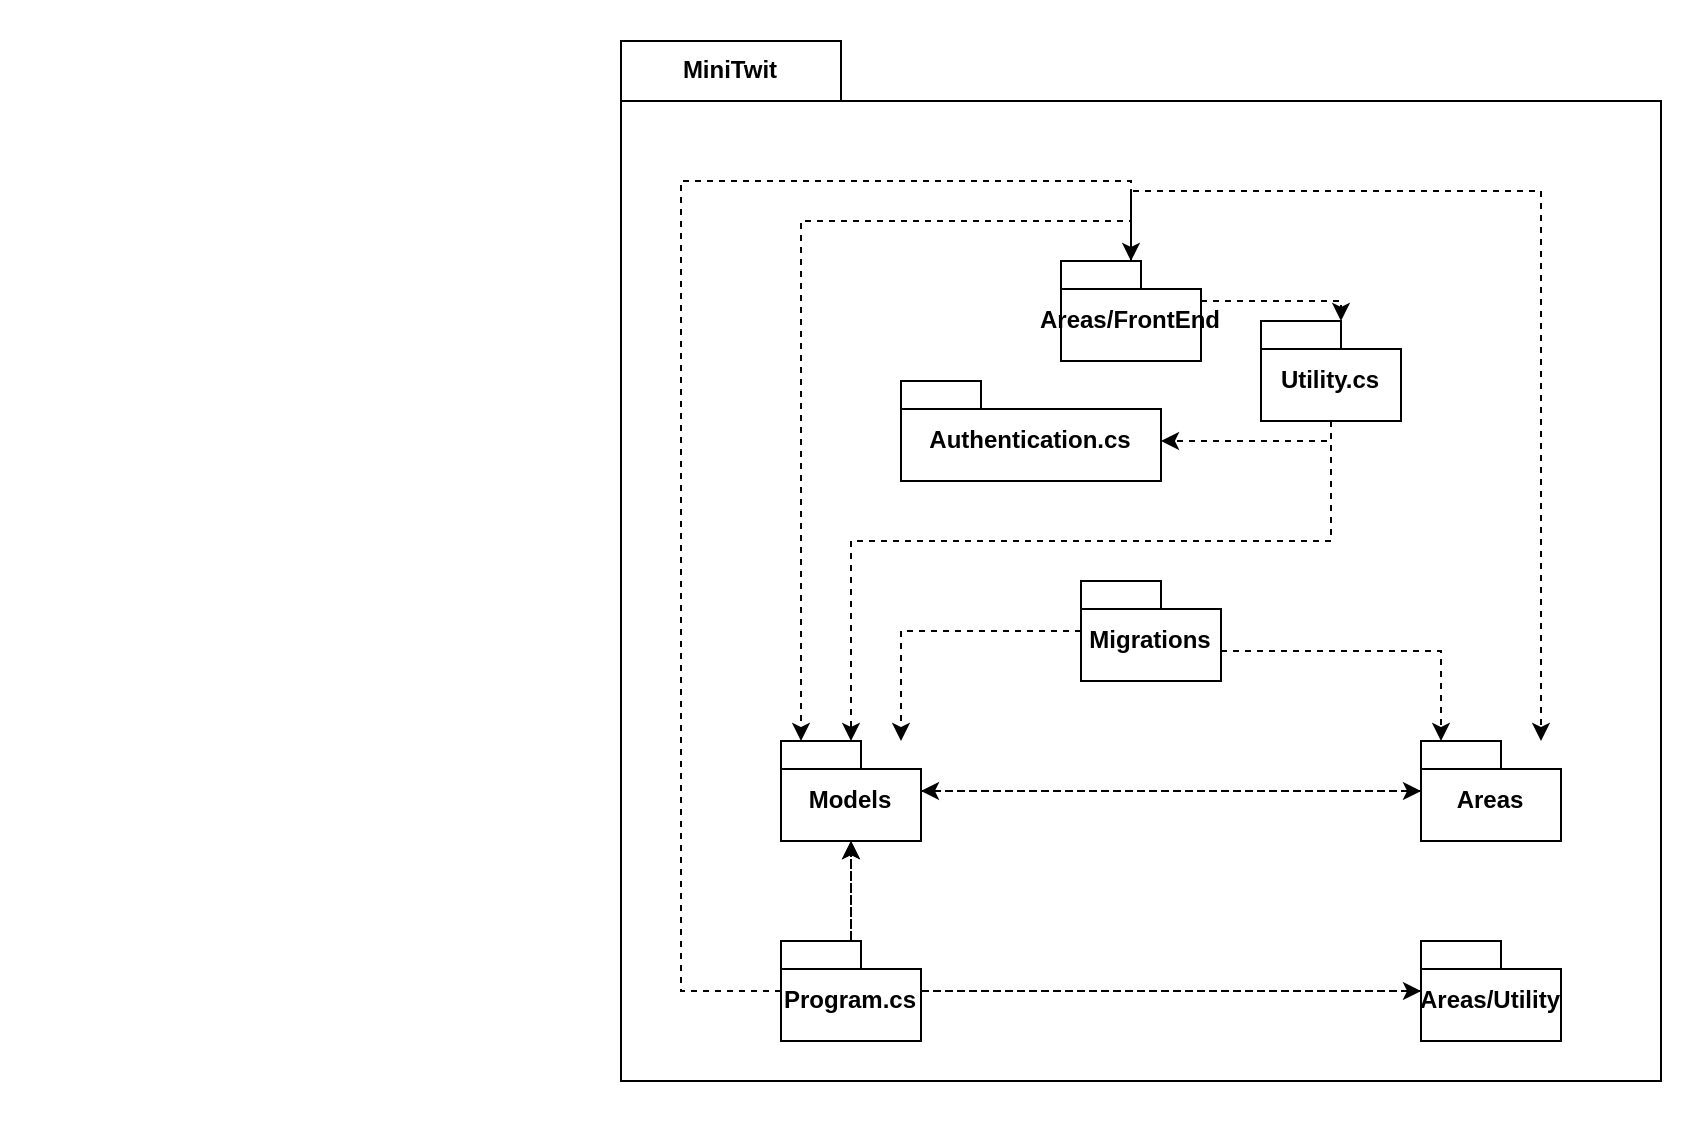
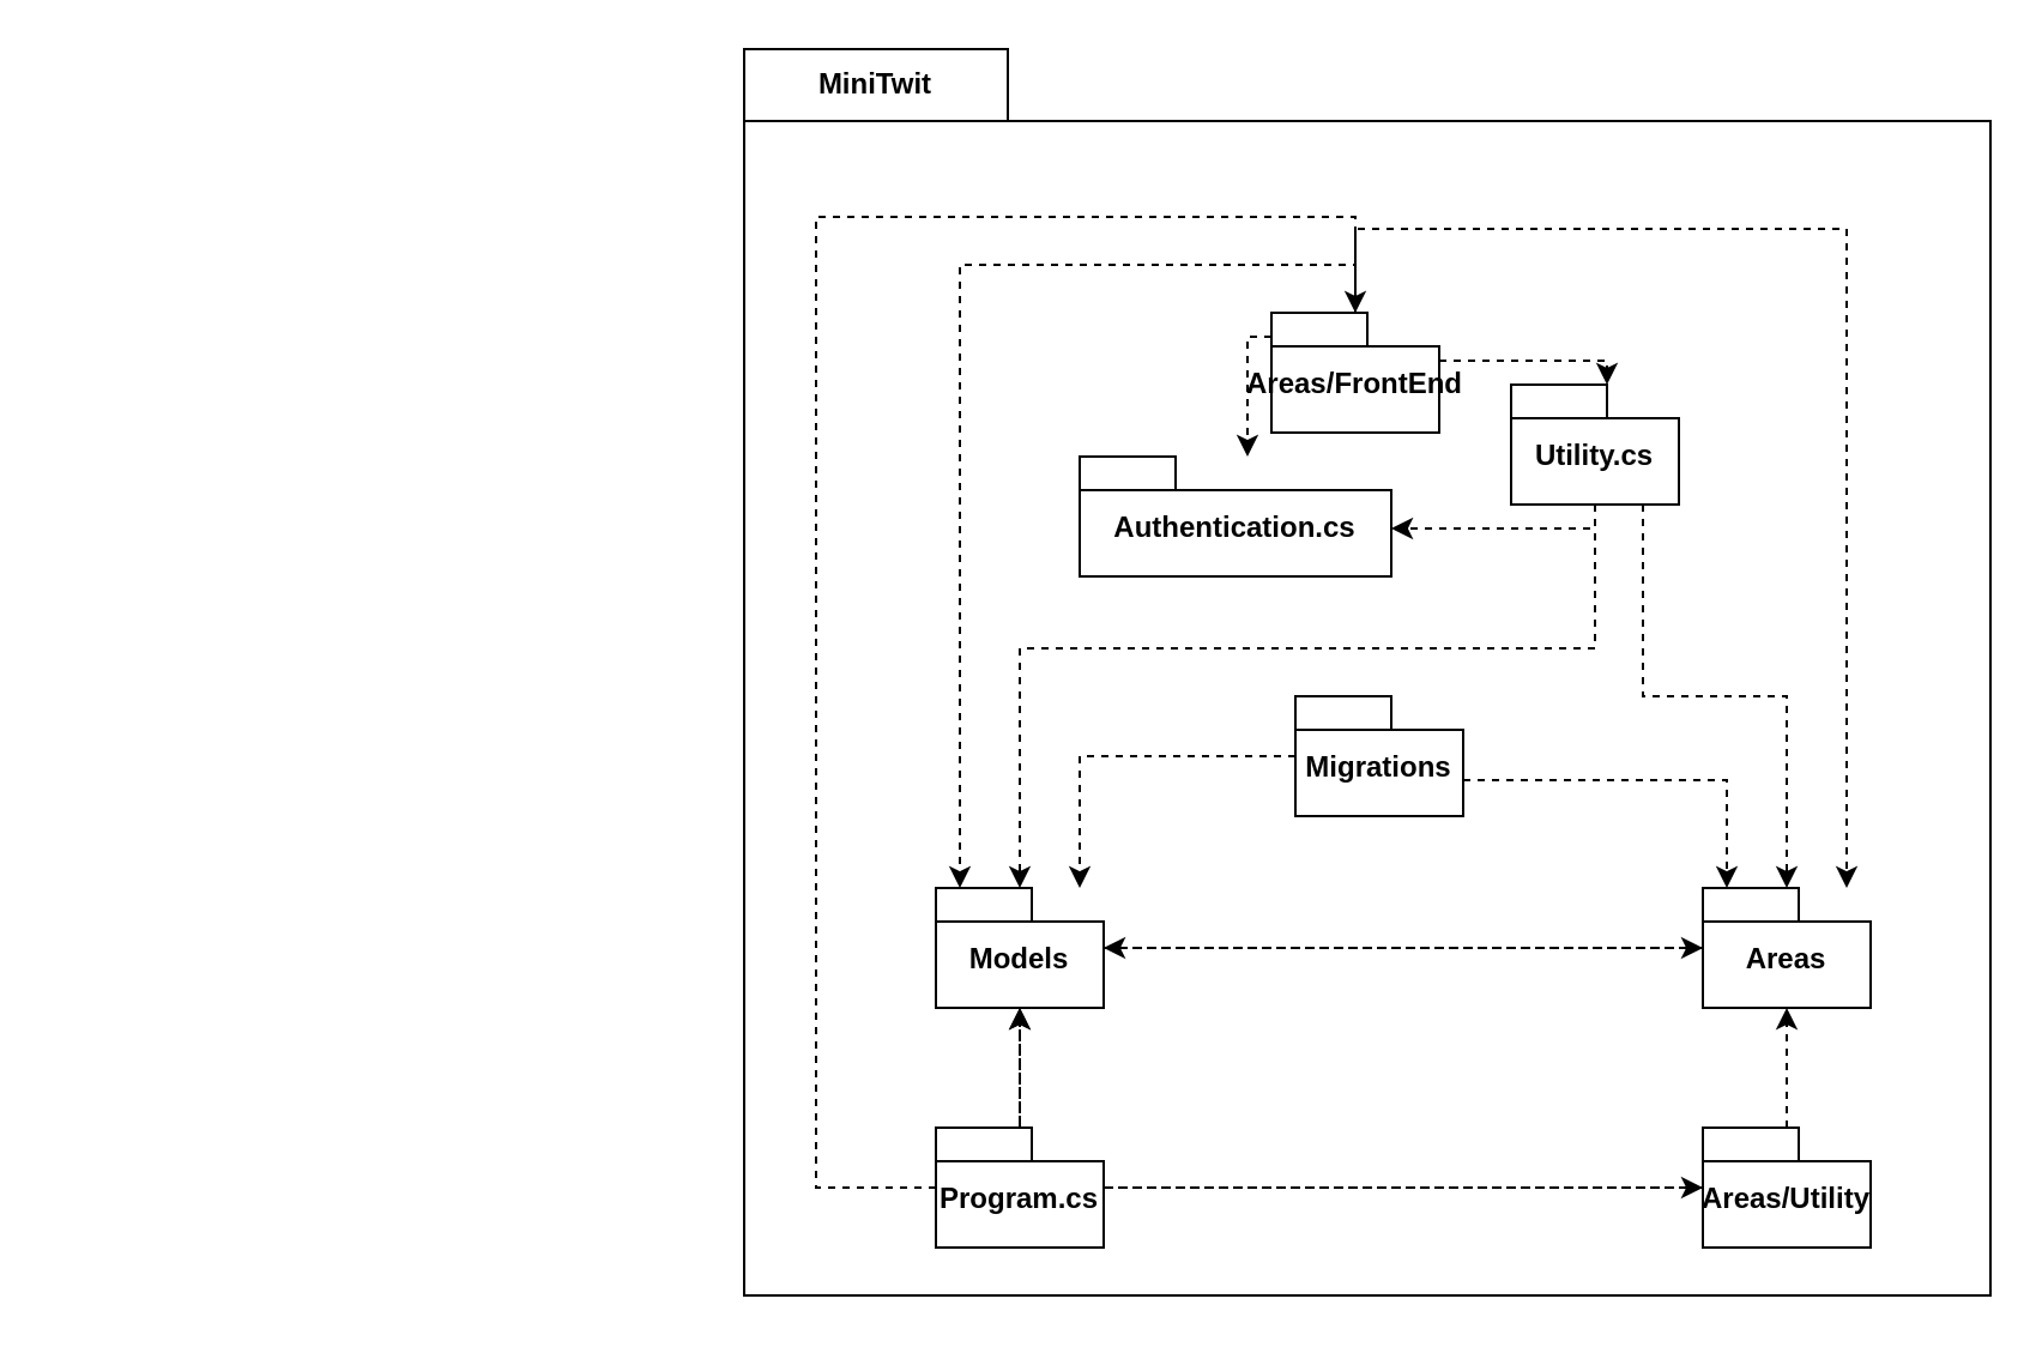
+ <mxCell id="27" style="rounded=0;orthogonalLoop=1;jettySize=auto;html=1;dashed=1;edgeStyle=orthogonalEdgeStyle;" edge="1" parent="1" source="8" target="13"><mxGeometry relative="1" as="geometry"><mxPoint x="180" y="193" as="sourcePoint" /><mxPoint x="620" y="169" as="targetPoint" /><Array as="points"><mxPoint x="565" y="140" /><mxPoint x="520" y="140" /></Array></mxGeometry></mxCell>
+ <mxCell id="16" style="rounded=0;orthogonalLoop=1;jettySize=auto;html=1;dashed=1;edgeStyle=orthogonalEdgeStyle;" edge="1" parent="1" source="14" target="6"><mxGeometry relative="1" as="geometry"><mxPoint x="314" y="180" as="sourcePoint" /><mxPoint x="346" y="220" as="targetPoint" /><Array as="points"><mxPoint x="685" y="290" /><mxPoint x="745" y="290" /></Array></mxGeometry></mxCell>
+ <mxCell id="19" style="rounded=0;orthogonalLoop=1;jettySize=auto;html=1;dashed=1;" edge="1" parent="1" source="10" target="6"><mxGeometry relative="1" as="geometry"><mxPoint x="172" y="220" as="sourcePoint" /><mxPoint x="238" y="280" as="targetPoint" /></mxGeometry></mxCell>
